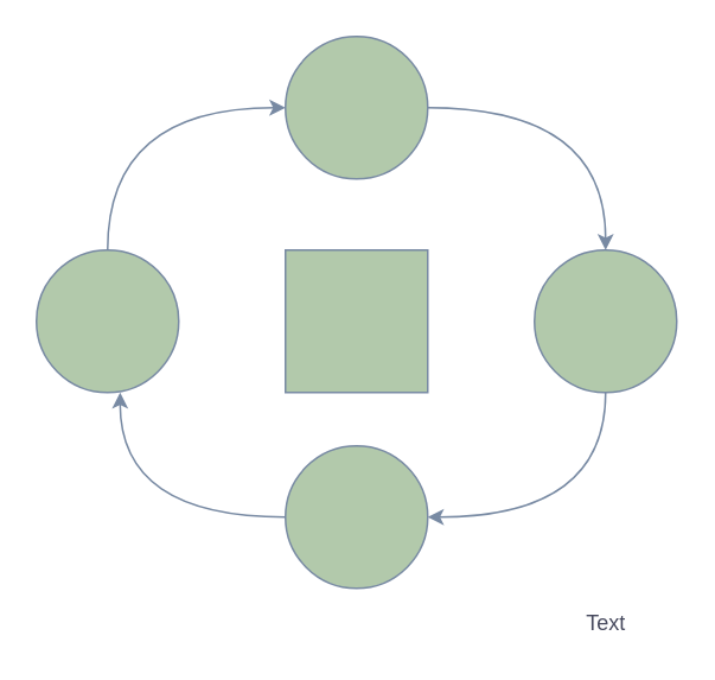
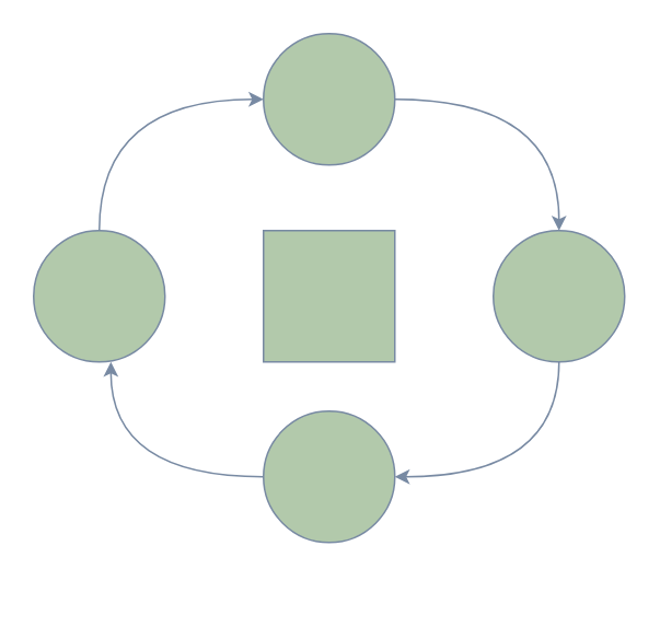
- <mxCell id="11" value="Text" style="text;html=1;align=center;verticalAlign=middle;resizable=0;points=[];autosize=1;strokeColor=none;fillColor=none;fontColor=#46495D;" vertex="1" parent="1"><mxGeometry x="320" y="340" width="40" height="20" as="geometry" /></mxCell>
